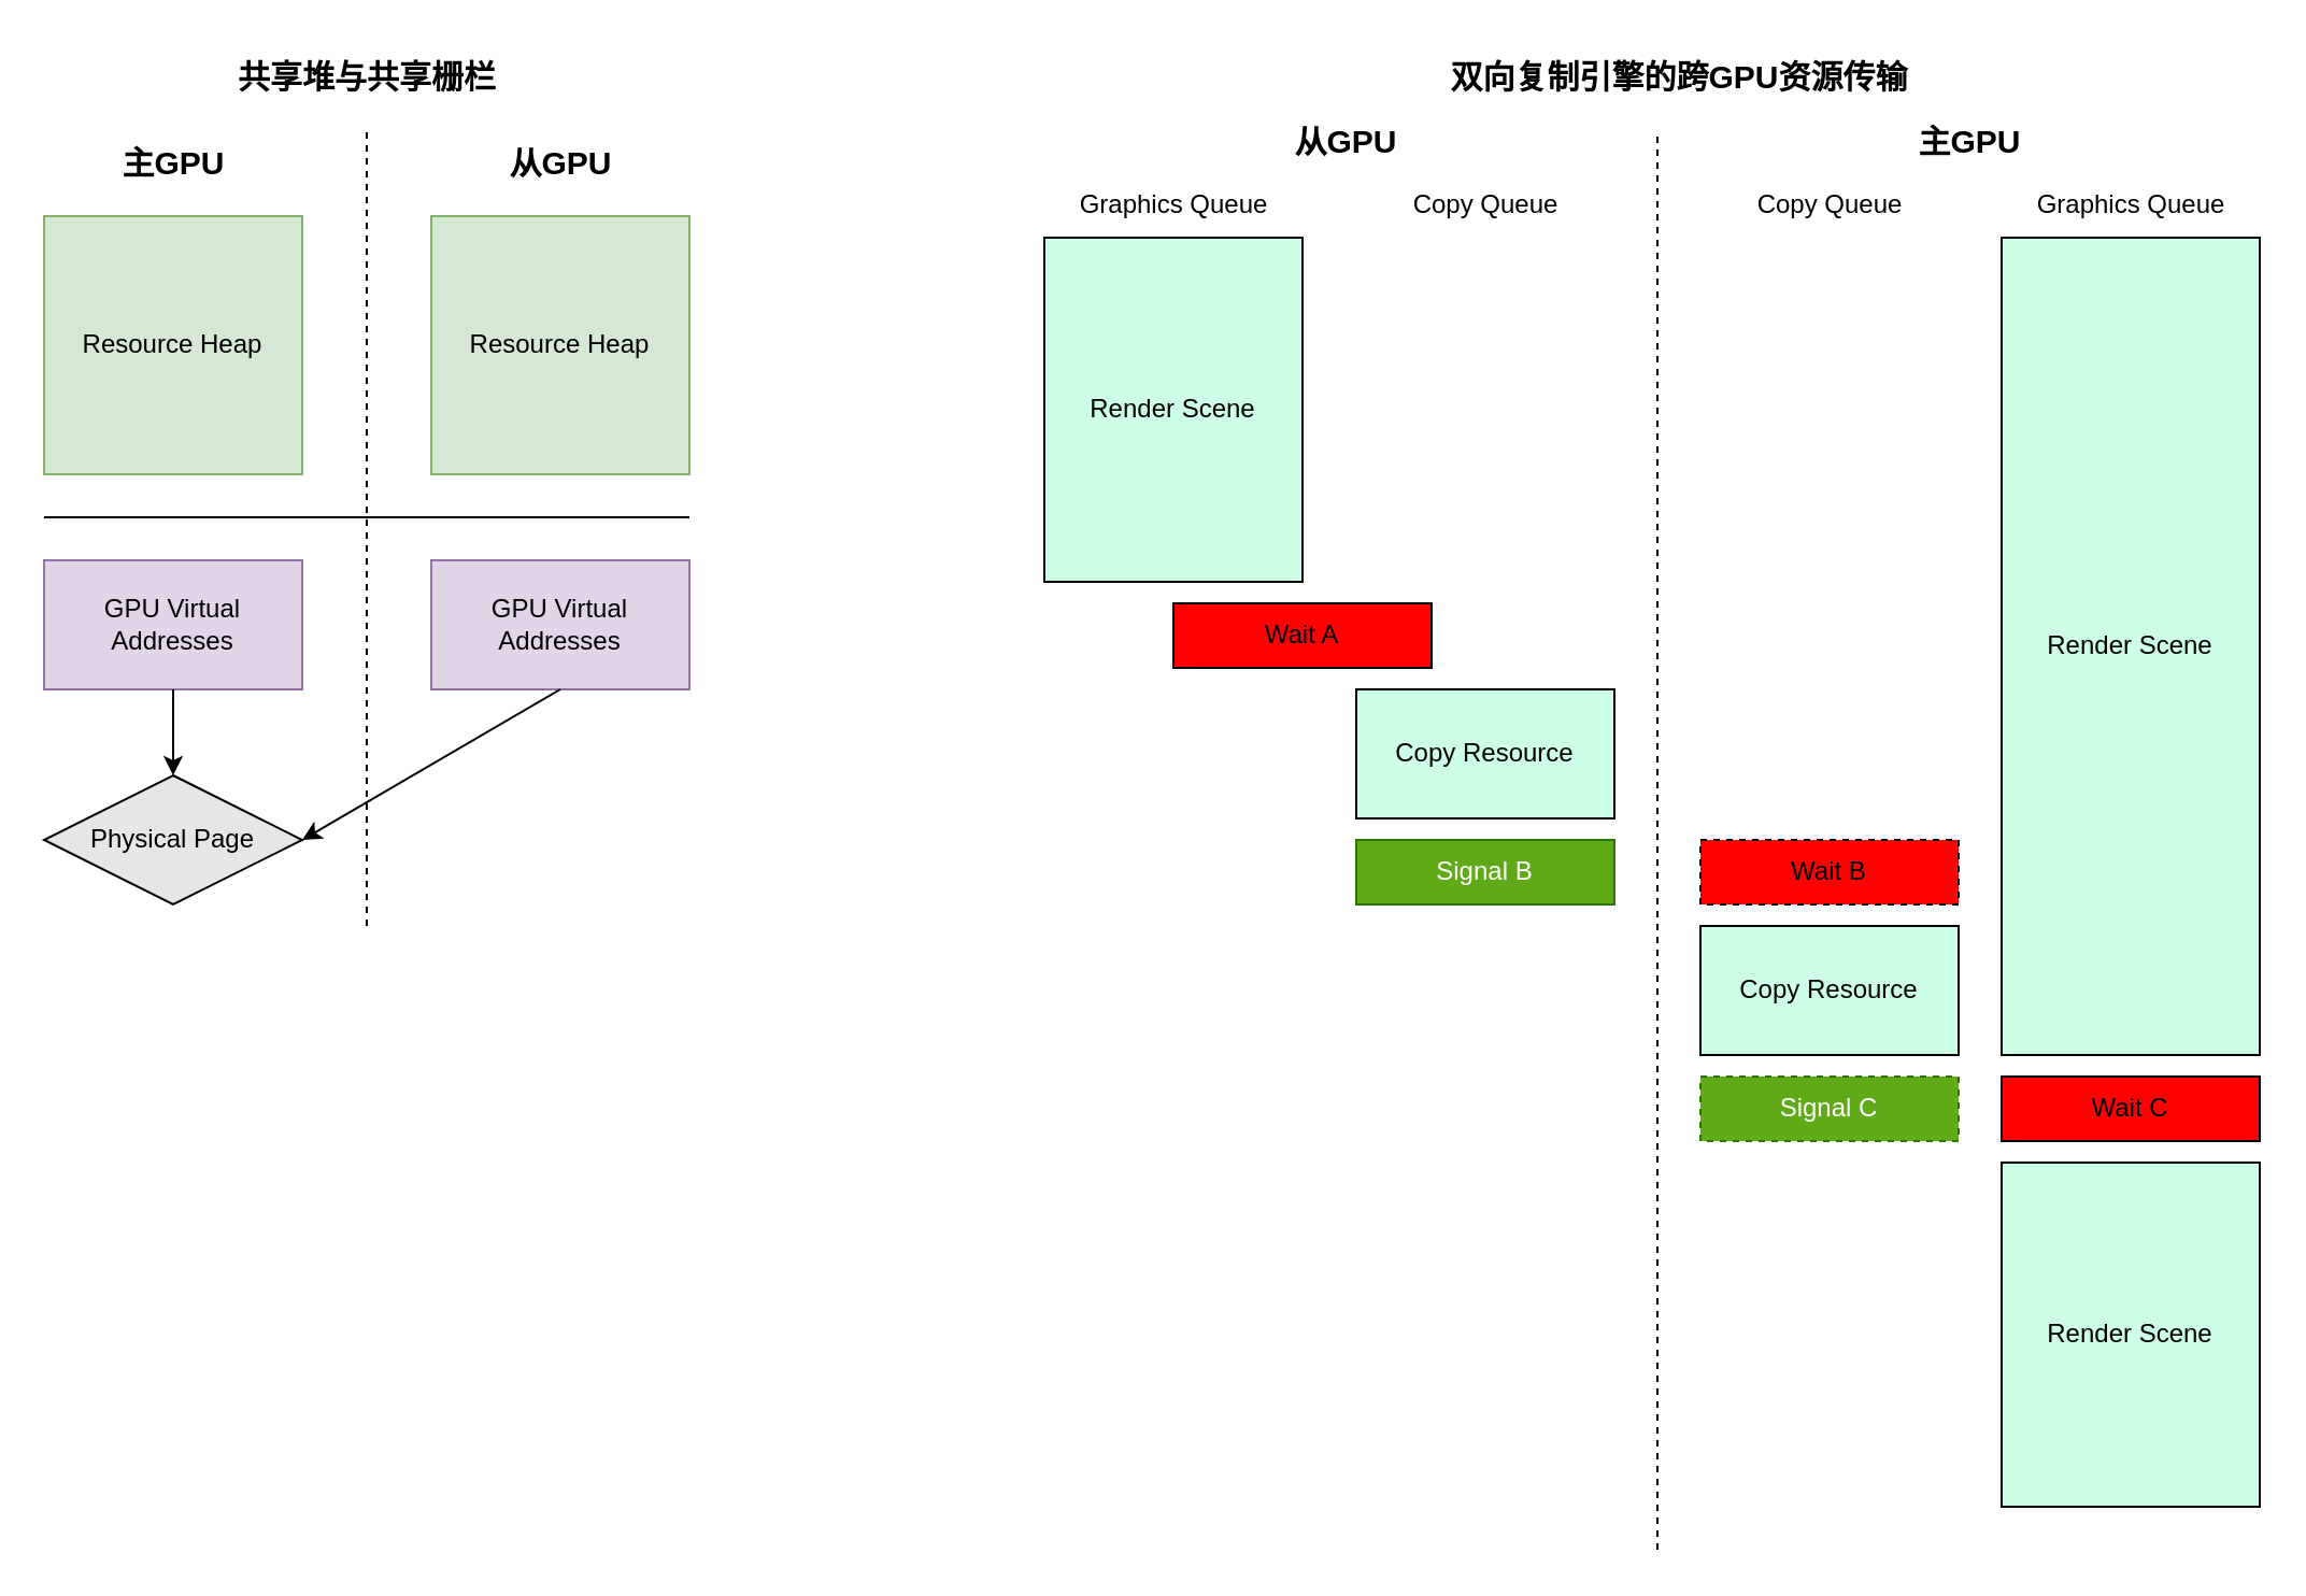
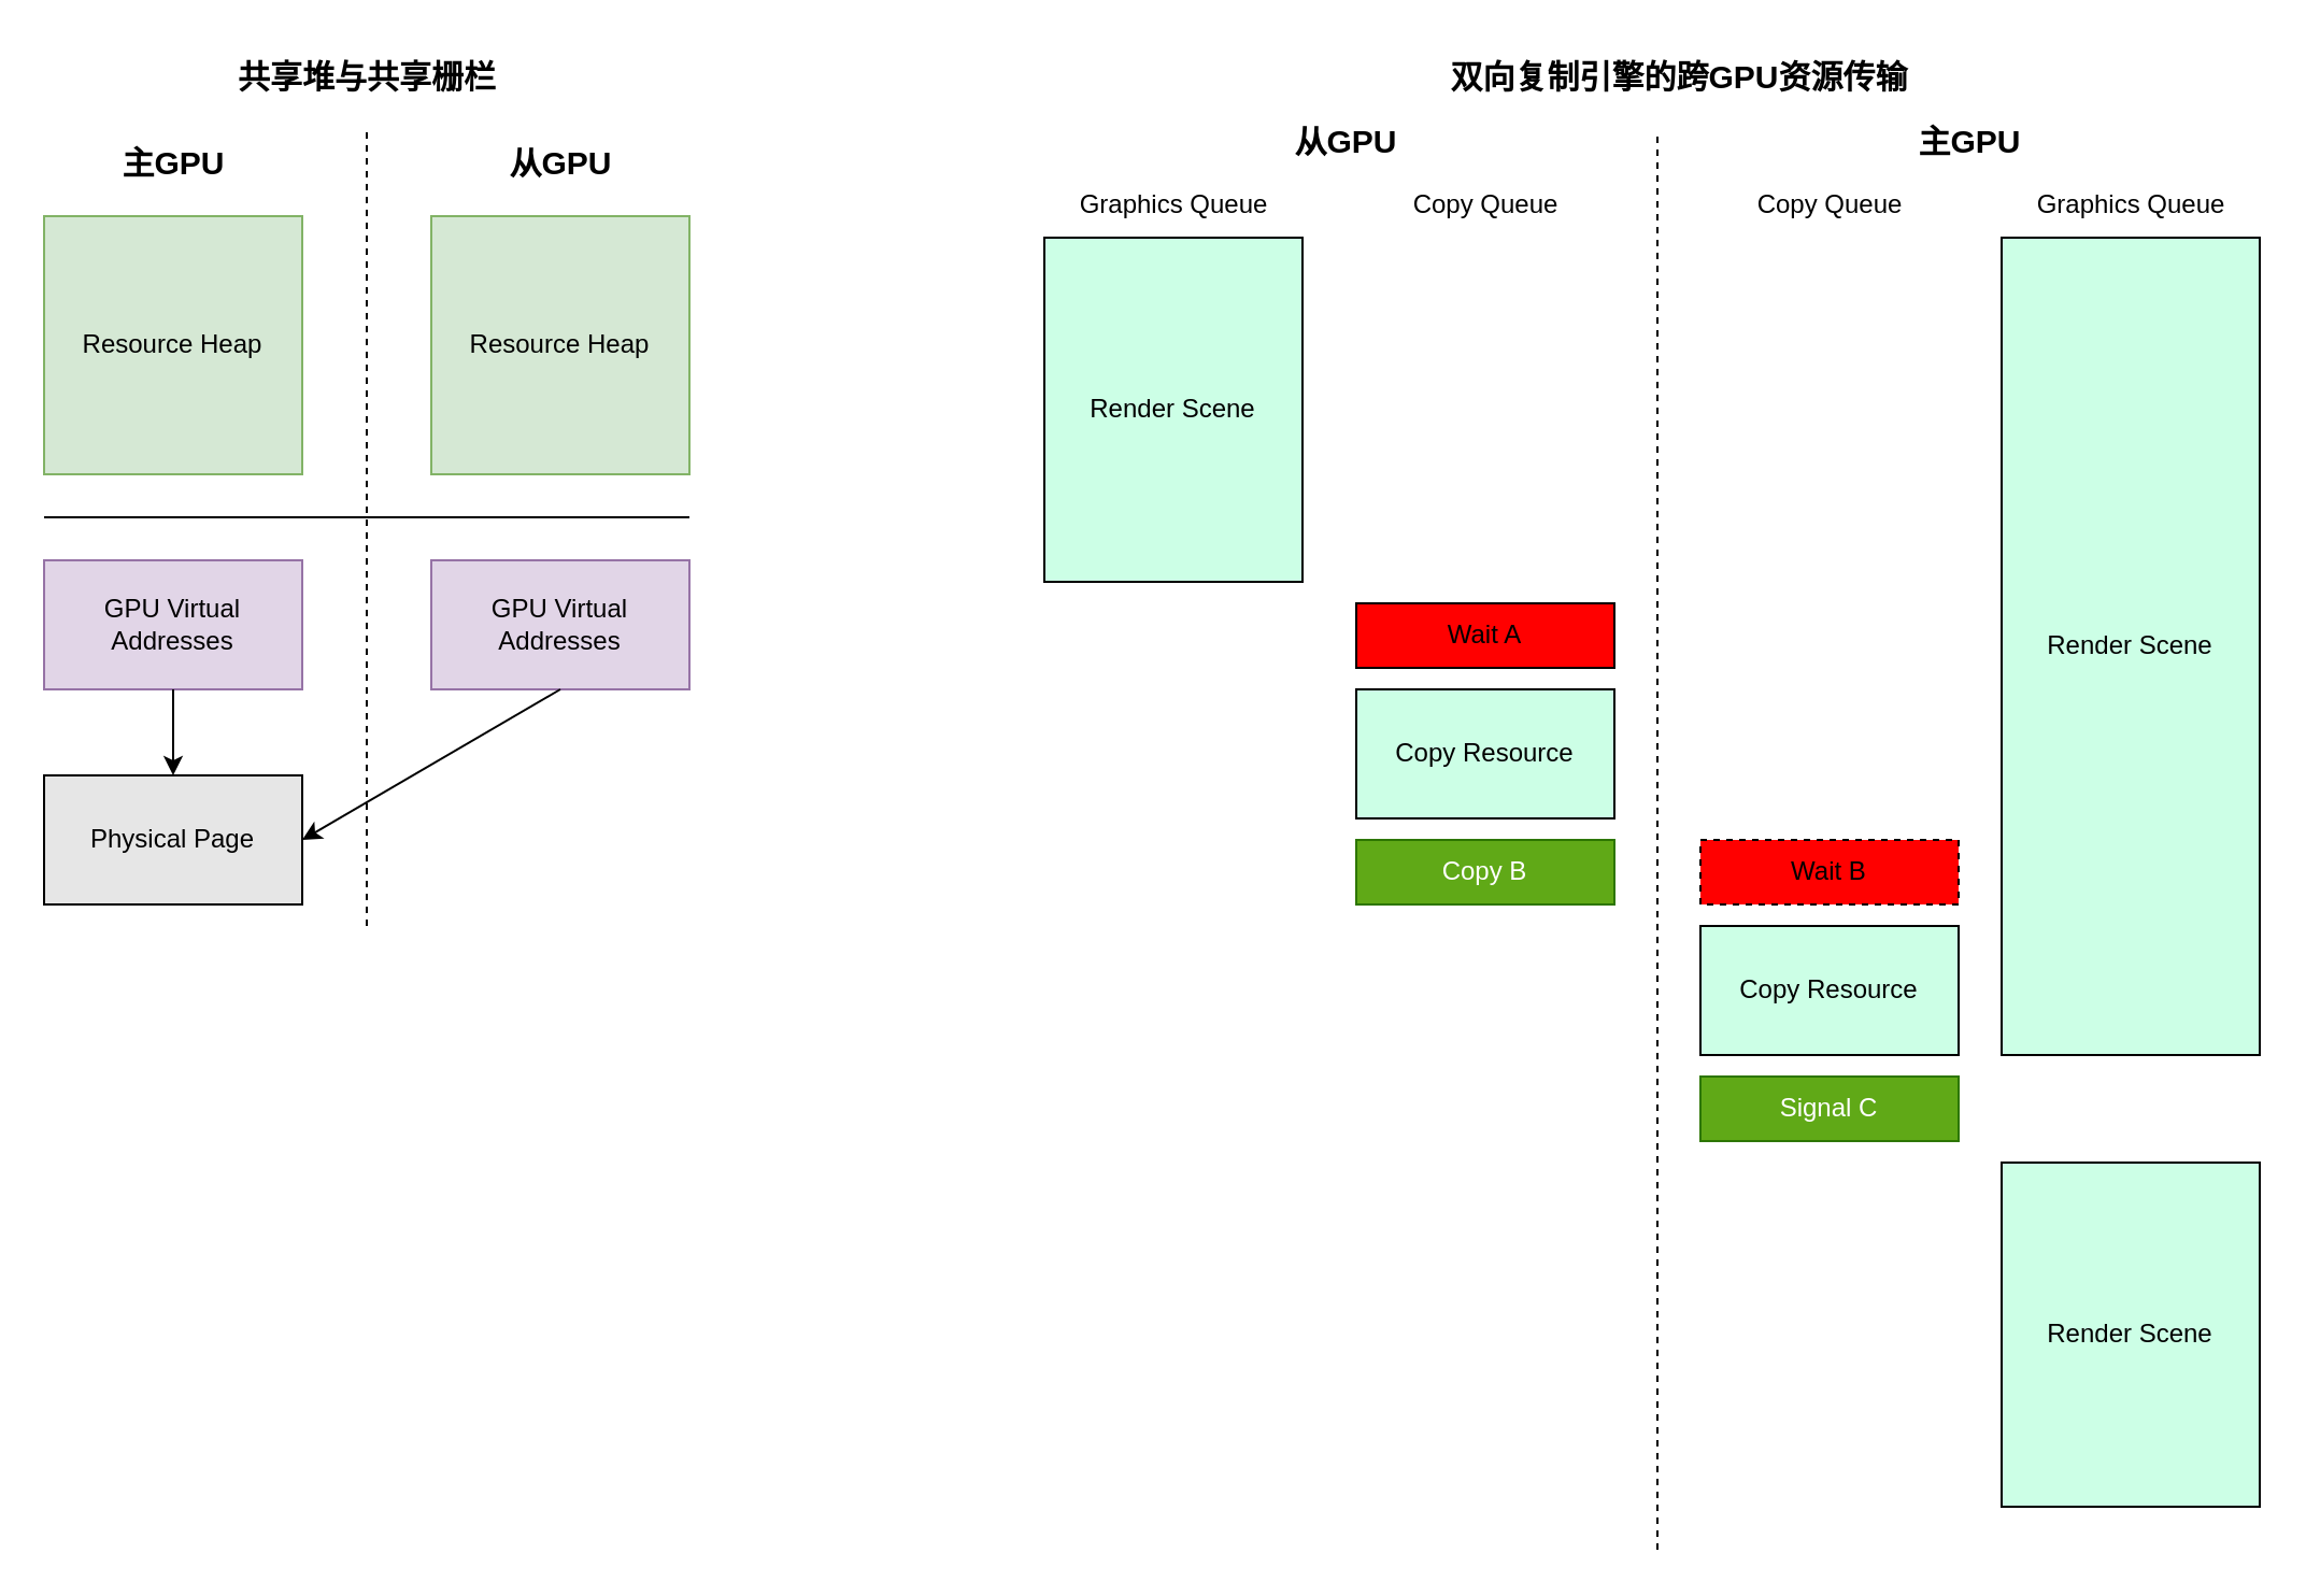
- <mxCell id="20" value="Wait A" style="whiteSpace=wrap;html=1;fillColor=#FF0000;" vertex="1" parent="1"><mxGeometry x="545" y="280" width="120" height="30" as="geometry" /></mxCell>
+ <mxCell id="20" value="Wait A" style="whiteSpace=wrap;html=1;fillColor=#FF0000;" vertex="1" parent="1"><mxGeometry x="630" y="280" width="120" height="30" as="geometry" /></mxCell>
- <mxCell id="6" value="&lt;span style=&quot;white-space: nowrap;&quot;&gt;Physical Page&lt;/span&gt;" style="rhombus;whiteSpace=wrap;html=1;fillColor=#E6E6E6;" vertex="1" parent="1"><mxGeometry x="20" y="360" width="120" height="60" as="geometry" /></mxCell>
+ <mxCell id="6" value="&lt;span style=&quot;white-space: nowrap;&quot;&gt;Physical Page&lt;/span&gt;" style="whiteSpace=wrap;html=1;fillColor=#E6E6E6;" vertex="1" parent="1"><mxGeometry x="20" y="360" width="120" height="60" as="geometry" /></mxCell>
- <mxCell id="19" value="Signal B" style="whiteSpace=wrap;html=1;fillColor=#60a917;fontColor=#ffffff;strokeColor=#2D7600;" vertex="1" parent="1"><mxGeometry x="630" y="390" width="120" height="30" as="geometry" /></mxCell>
+ <mxCell id="19" value="Copy B" style="whiteSpace=wrap;html=1;fillColor=#60a917;fontColor=#ffffff;strokeColor=#2D7600;" vertex="1" parent="1"><mxGeometry x="630" y="390" width="120" height="30" as="geometry" /></mxCell>
- <mxCell id="23" value="Signal C" style="whiteSpace=wrap;html=1;fillColor=#60a917;fontColor=#ffffff;strokeColor=#2D7600;dashed=1;" vertex="1" parent="1"><mxGeometry x="790" y="500" width="120" height="30" as="geometry" /></mxCell>
+ <mxCell id="23" value="Signal C" style="whiteSpace=wrap;html=1;fillColor=#60a917;fontColor=#ffffff;strokeColor=#2D7600;" vertex="1" parent="1"><mxGeometry x="790" y="500" width="120" height="30" as="geometry" /></mxCell>
- <mxCell id="27" value="Wait C" style="whiteSpace=wrap;html=1;fillColor=#FF0000;" vertex="1" parent="1"><mxGeometry x="930" y="500" width="120" height="30" as="geometry" /></mxCell>
